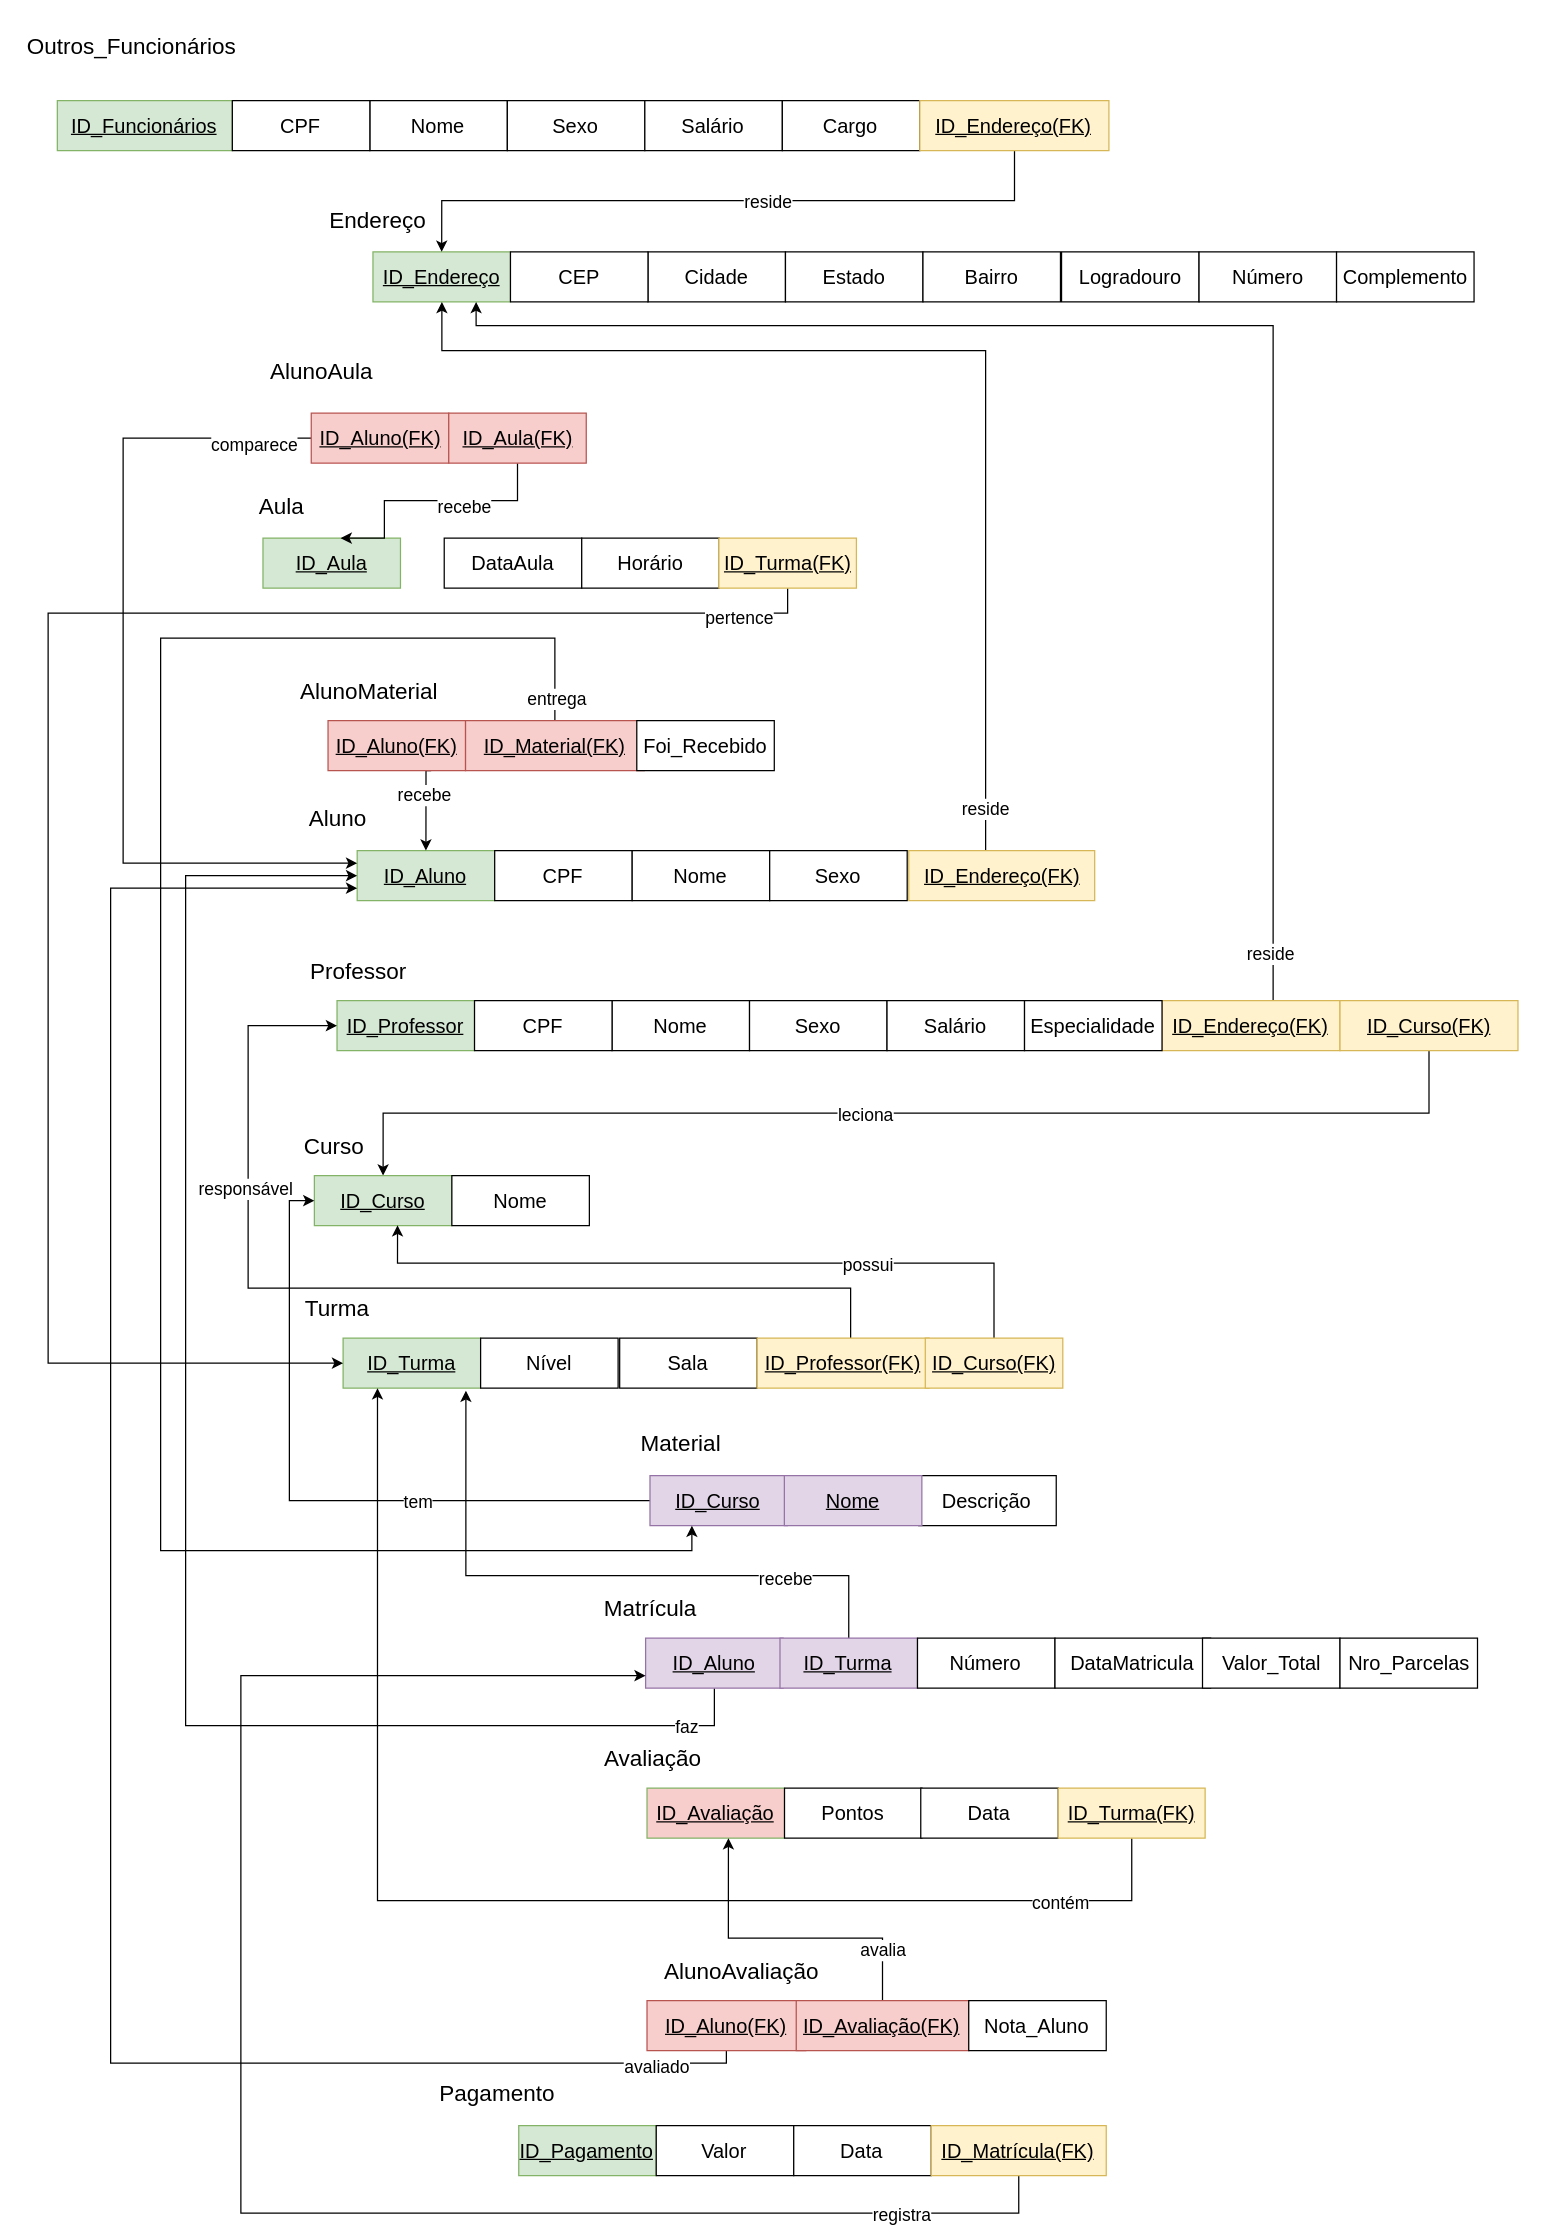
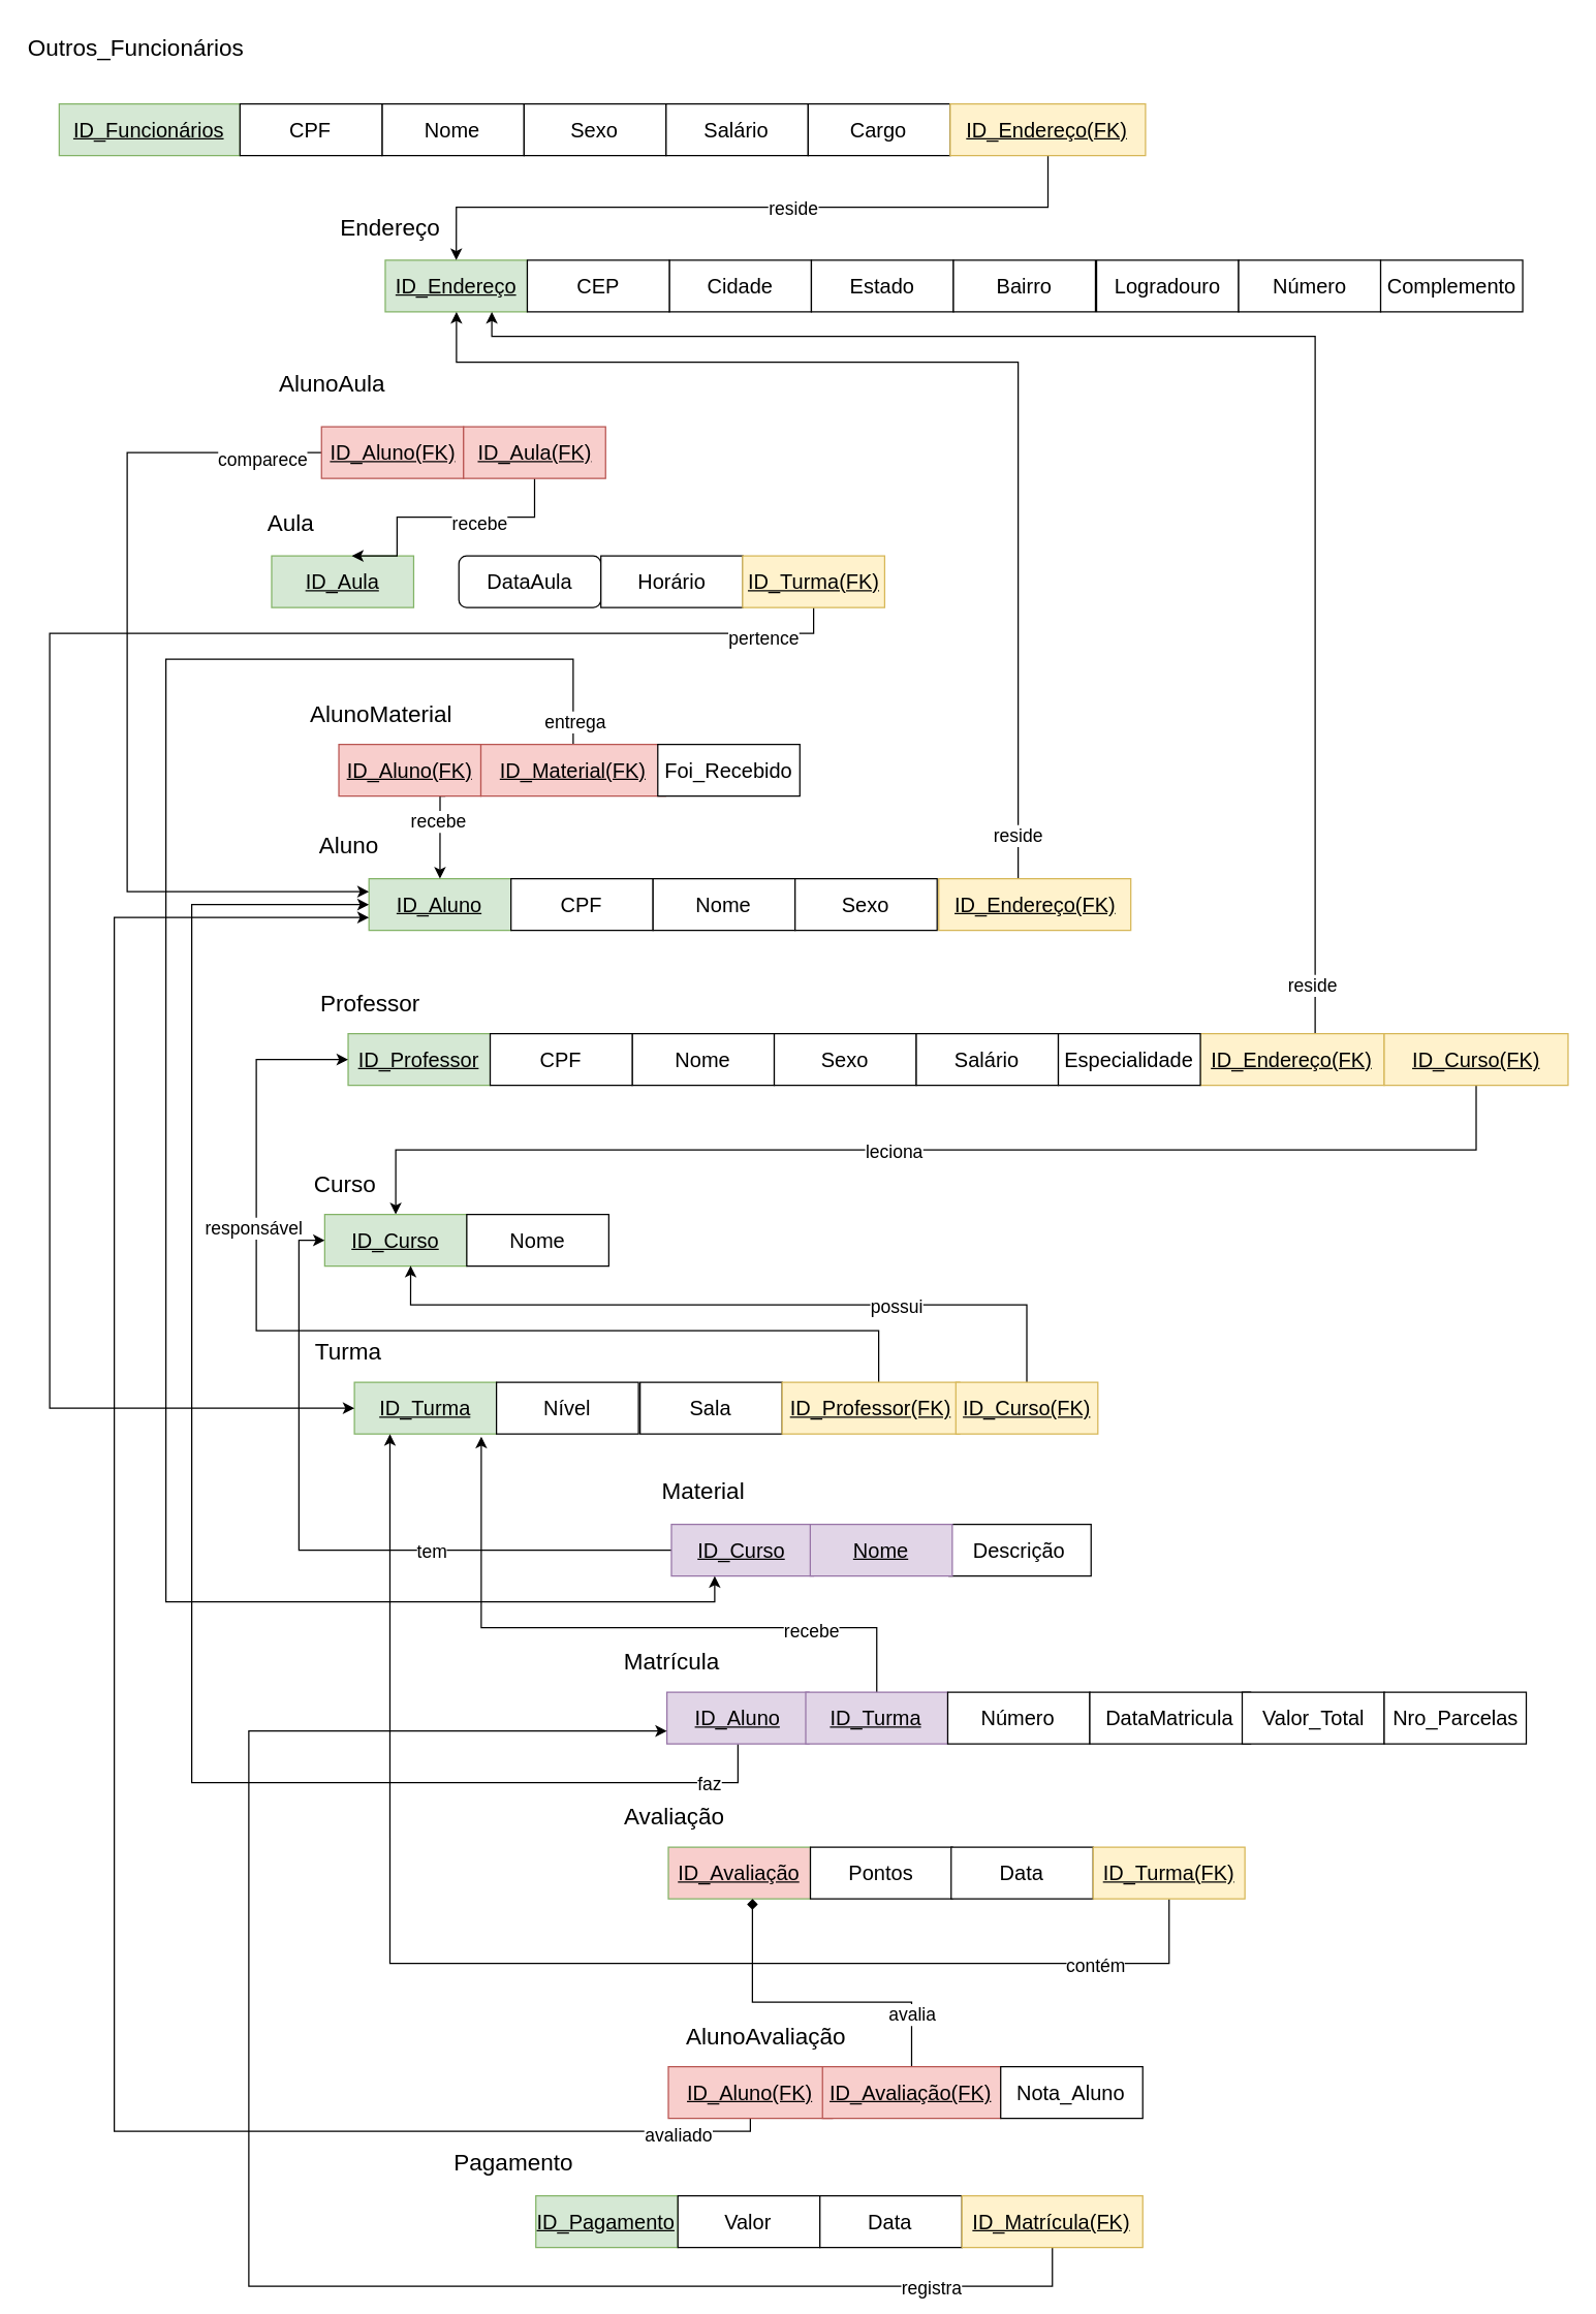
- <mxCell id="60" value="&lt;span style=&quot;font-size: 16px&quot;&gt;DataAula&lt;/span&gt;" style="rounded=0;whiteSpace=wrap;html=1;" parent="1" vertex="1"><mxGeometry x="354.88" y="430" width="110" height="40" as="geometry" /></mxCell>
+ <mxCell id="60" value="&lt;span style=&quot;font-size: 16px&quot;&gt;DataAula&lt;/span&gt;" style="whiteSpace=wrap;html=1;rounded=1;" parent="1" vertex="1"><mxGeometry x="354.88" y="430" width="110" height="40" as="geometry" /></mxCell>
- <mxCell id="101" style="edgeStyle=orthogonalEdgeStyle;rounded=0;orthogonalLoop=1;jettySize=auto;html=1;entryX=0.592;entryY=1;entryDx=0;entryDy=0;entryPerimeter=0;fontSize=14;" parent="1" source="103" target="48" edge="1"><mxGeometry relative="1" as="geometry"><Array as="points"><mxPoint x="705.24" y="1550" /><mxPoint x="582.24" y="1550" /></Array></mxGeometry></mxCell>
+ <mxCell id="101" style="edgeStyle=orthogonalEdgeStyle;rounded=0;orthogonalLoop=1;jettySize=auto;html=1;entryX=0.592;entryY=1;entryDx=0;entryDy=0;entryPerimeter=0;fontSize=14;endArrow=diamond;" parent="1" source="103" target="48" edge="1"><mxGeometry relative="1" as="geometry"><Array as="points"><mxPoint x="705.24" y="1550" /><mxPoint x="582.24" y="1550" /></Array></mxGeometry></mxCell>
